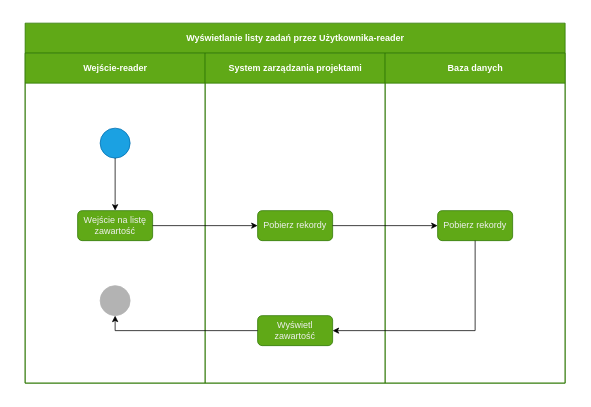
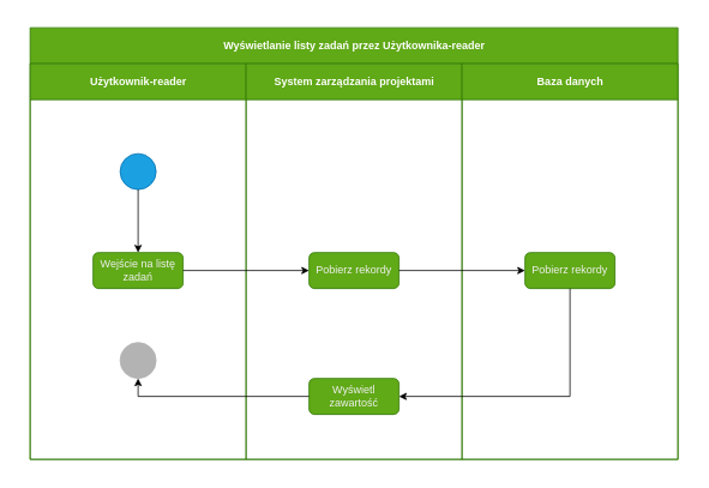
- <mxCell id="3" value="Wejście-reader" style="swimlane;html=1;startSize=40;fillColor=#60a917;strokeColor=#2D7600;fontColor=#ffffff;" parent="2" vertex="1"><mxGeometry y="40" width="240" height="440" as="geometry" /></mxCell>
+ <mxCell id="3" value="Użytkownik-reader" style="swimlane;html=1;startSize=40;fillColor=#60a917;strokeColor=#2D7600;fontColor=#ffffff;" parent="2" vertex="1"><mxGeometry y="40" width="240" height="440" as="geometry" /></mxCell>
- <mxCell id="8" value="Wejście na listę zawartość" style="text;html=1;strokeColor=none;fillColor=none;align=center;verticalAlign=middle;whiteSpace=wrap;rounded=0;fontColor=#F0F0F0;" parent="6" vertex="1"><mxGeometry width="100" height="40" as="geometry" /></mxCell>
+ <mxCell id="8" value="Wejście na listę zadań" style="text;html=1;strokeColor=none;fillColor=none;align=center;verticalAlign=middle;whiteSpace=wrap;rounded=0;fontColor=#F0F0F0;" parent="6" vertex="1"><mxGeometry width="100" height="40" as="geometry" /></mxCell>
